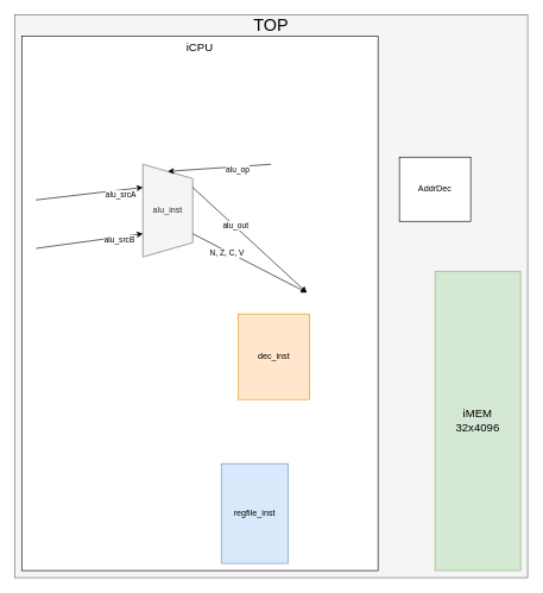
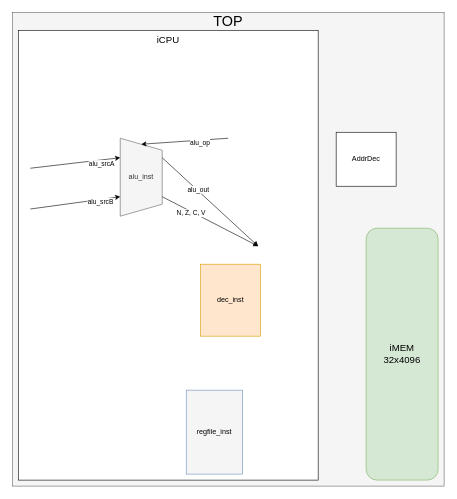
- <mxCell id="4" value="&lt;span style=&quot;font-size: 16px;&quot;&gt;iMEM&lt;/span&gt;&lt;div&gt;&lt;span style=&quot;font-size: 16px;&quot;&gt;32x4096&lt;/span&gt;&lt;/div&gt;" style="rounded=0;whiteSpace=wrap;html=1;fillColor=#d5e8d4;strokeColor=#82b366;" parent="1" vertex="1"><mxGeometry x="610" y="380" width="120" height="420" as="geometry" /></mxCell>
+ <mxCell id="4" value="&lt;span style=&quot;font-size: 16px;&quot;&gt;iMEM&lt;/span&gt;&lt;div&gt;&lt;span style=&quot;font-size: 16px;&quot;&gt;32x4096&lt;/span&gt;&lt;/div&gt;" style="whiteSpace=wrap;html=1;fillColor=#d5e8d4;strokeColor=#82b366;rounded=1;" parent="1" vertex="1"><mxGeometry x="610" y="380" width="120" height="420" as="geometry" /></mxCell>
- <mxCell id="8" value="regfile_inst" style="rounded=0;whiteSpace=wrap;html=1;fillColor=#dae8fc;strokeColor=#6c8ebf;" vertex="1" parent="1"><mxGeometry x="310" y="650" width="94" height="140" as="geometry" /></mxCell>
+ <mxCell id="8" value="regfile_inst" style="rounded=0;whiteSpace=wrap;html=1;fillColor=#f5f5f5;strokeColor=#6c8ebf;" vertex="1" parent="1"><mxGeometry x="310" y="650" width="94" height="140" as="geometry" /></mxCell>
